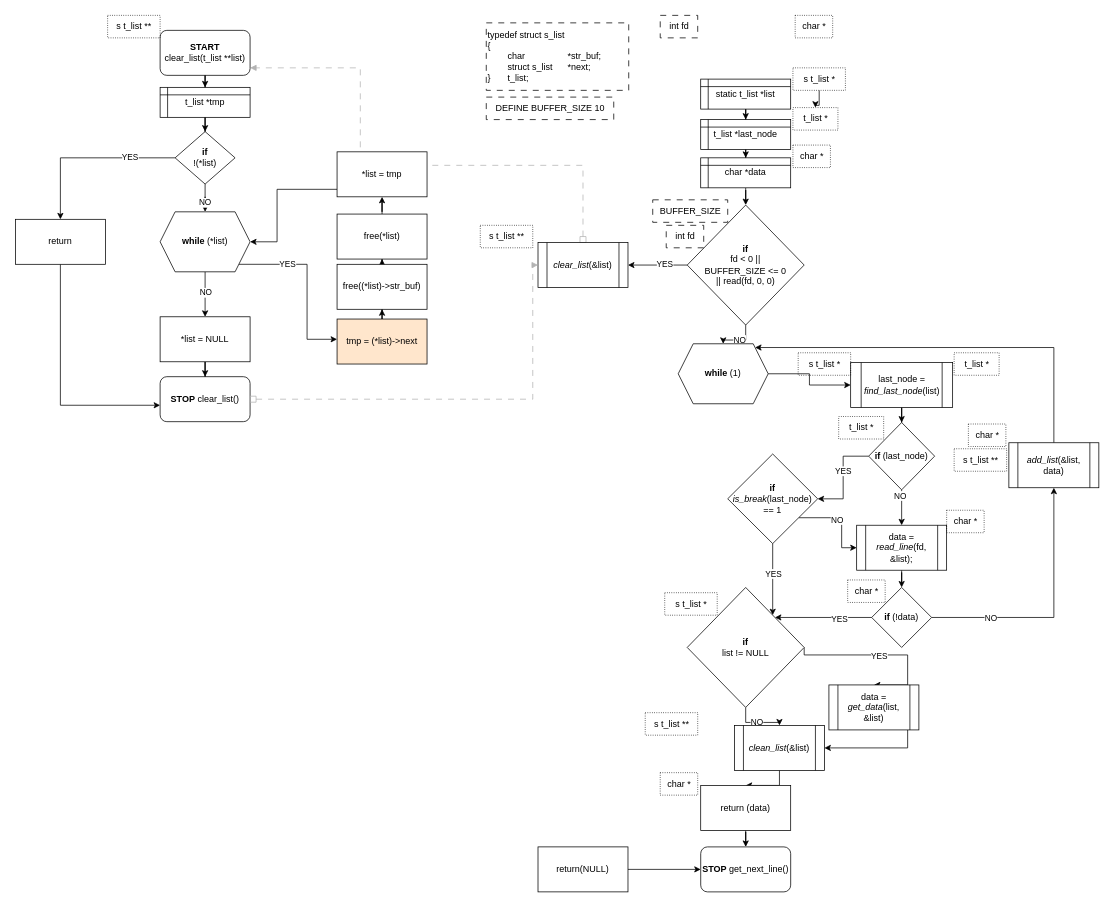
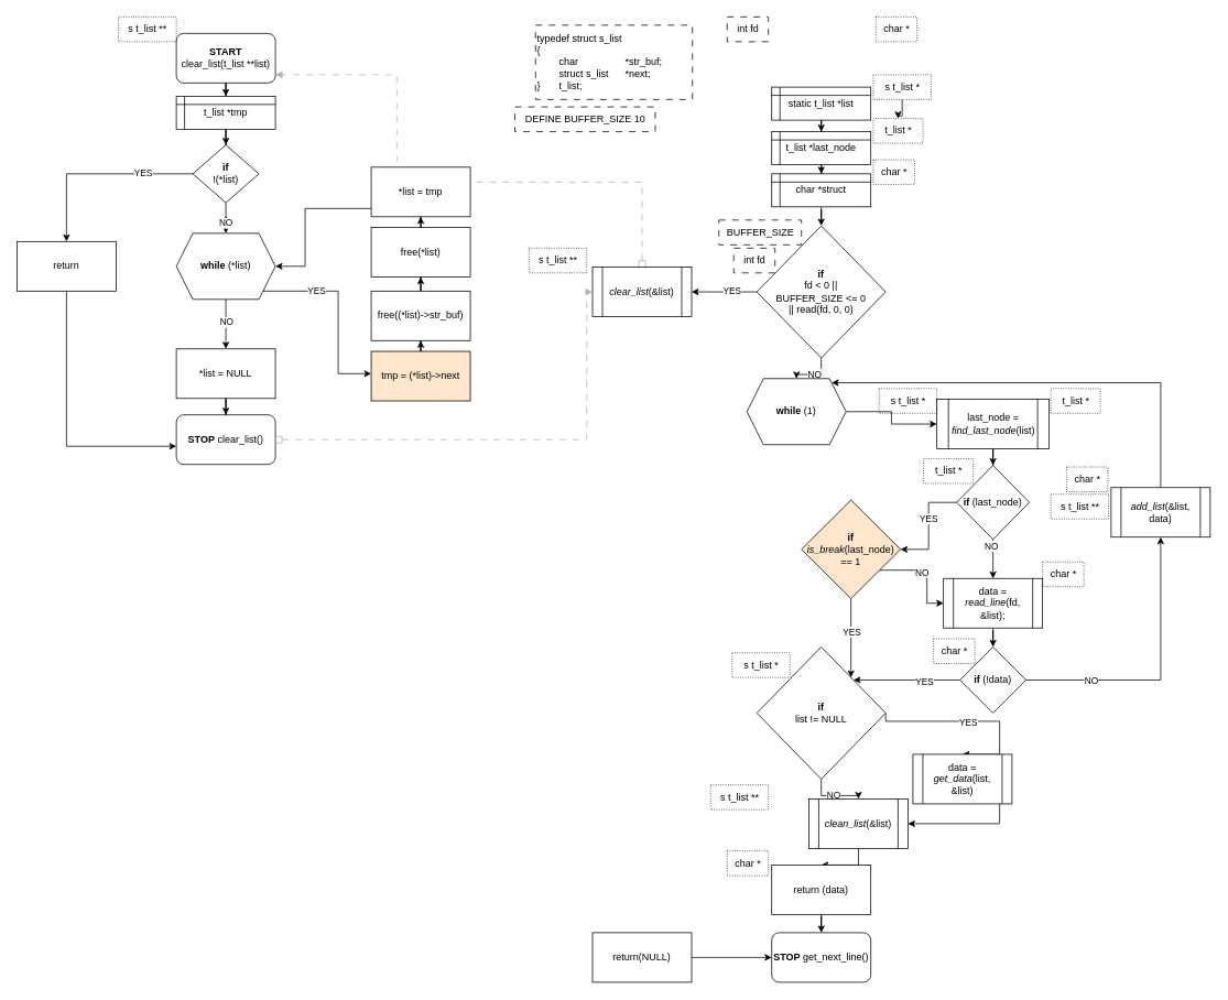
- <mxCell id="55" value="DEFINE BUFFER_SIZE 10" style="text;html=1;align=center;verticalAlign=middle;resizable=0;points=[];autosize=1;strokeColor=default;fillColor=none;dashed=1;dashPattern=8 8;" parent="1" vertex="1"><mxGeometry x="648" y="129" width="170" height="30" as="geometry" /></mxCell>
+ <mxCell id="55" value="DEFINE BUFFER_SIZE 10" style="text;html=1;align=center;verticalAlign=middle;resizable=0;points=[];autosize=1;strokeColor=default;fillColor=none;dashed=1;dashPattern=8 8;" parent="1" vertex="1"><mxGeometry x="623" y="129" width="170" height="30" as="geometry" /></mxCell>
- <mxCell id="8" value="char *data" style="shape=internalStorage;whiteSpace=wrap;html=1;backgroundOutline=1;dx=10;dy=10;" parent="1" vertex="1"><mxGeometry x="934" y="210" width="120" height="40" as="geometry" /></mxCell>
+ <mxCell id="8" value="char *struct" style="shape=internalStorage;whiteSpace=wrap;html=1;backgroundOutline=1;dx=10;dy=10;" parent="1" vertex="1"><mxGeometry x="934" y="210" width="120" height="40" as="geometry" /></mxCell>
- <mxCell id="97" value="free(*list)" style="whiteSpace=wrap;html=1;" parent="1" vertex="1"><mxGeometry x="449" y="285" width="120" height="60" as="geometry" /></mxCell>
+ <mxCell id="97" value="free(*list)" style="whiteSpace=wrap;html=1;" parent="1" vertex="1"><mxGeometry x="449" y="275" width="120" height="60" as="geometry" /></mxCell>
- <mxCell id="45" value="&lt;b&gt;if&lt;/b&gt;&lt;br&gt;&lt;i&gt;is_break&lt;/i&gt;(last_node) == 1" style="rhombus;whiteSpace=wrap;html=1;" parent="1" vertex="1"><mxGeometry x="970" y="605" width="120" height="119.5" as="geometry" /></mxCell>
+ <mxCell id="45" value="&lt;b&gt;if&lt;/b&gt;&lt;br&gt;&lt;i&gt;is_break&lt;/i&gt;(last_node) == 1" style="rhombus;whiteSpace=wrap;html=1;fillColor=#ffe6cc;" parent="1" vertex="1"><mxGeometry x="970" y="605" width="120" height="119.5" as="geometry" /></mxCell>
